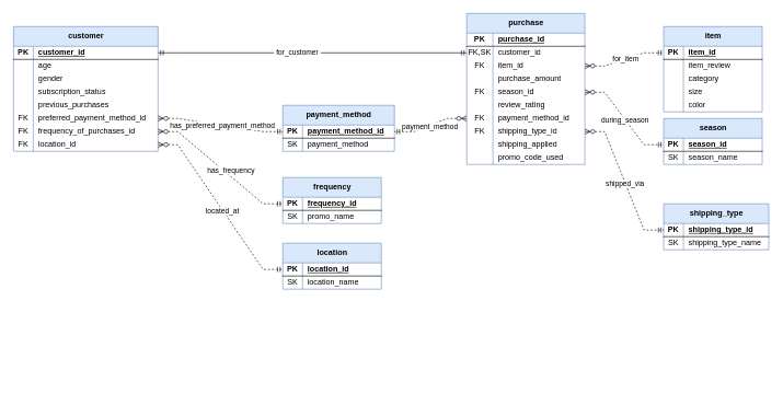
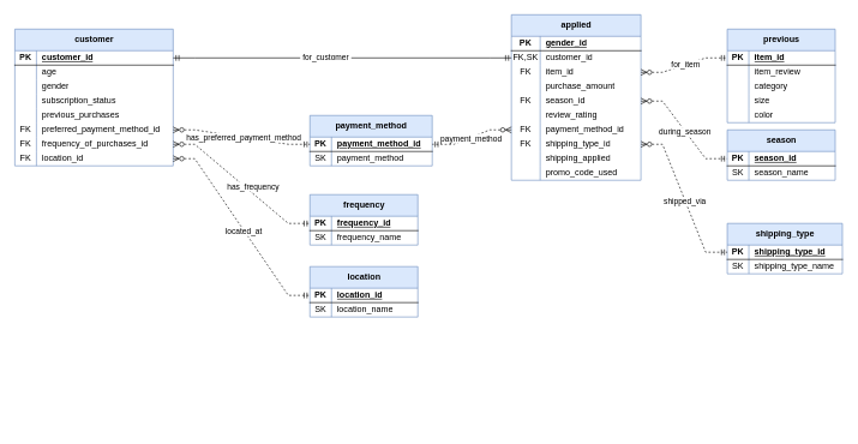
- <mxCell id="43" value="purchase" style="shape=table;startSize=30;container=1;collapsible=1;childLayout=tableLayout;fixedRows=1;rowLines=0;fontStyle=1;align=center;resizeLast=1;html=1;fillColor=#dae8fc;strokeColor=#6c8ebf;" vertex="1" parent="1"><mxGeometry x="710" y="20" width="180" height="230" as="geometry" /></mxCell>
+ <mxCell id="43" value="applied" style="shape=table;startSize=30;container=1;collapsible=1;childLayout=tableLayout;fixedRows=1;rowLines=0;fontStyle=1;align=center;resizeLast=1;html=1;fillColor=#dae8fc;strokeColor=#6c8ebf;" vertex="1" parent="1"><mxGeometry x="710" y="20" width="180" height="230" as="geometry" /></mxCell>
- <mxCell id="27" value="item" style="shape=table;startSize=30;container=1;collapsible=1;childLayout=tableLayout;fixedRows=1;rowLines=0;fontStyle=1;align=center;resizeLast=1;html=1;fillColor=#dae8fc;strokeColor=#6c8ebf;" vertex="1" parent="1"><mxGeometry x="1010" y="40" width="150" height="130" as="geometry" /></mxCell>
+ <mxCell id="27" value="previous" style="shape=table;startSize=30;container=1;collapsible=1;childLayout=tableLayout;fixedRows=1;rowLines=0;fontStyle=1;align=center;resizeLast=1;html=1;fillColor=#dae8fc;strokeColor=#6c8ebf;" vertex="1" parent="1"><mxGeometry x="1010" y="40" width="150" height="130" as="geometry" /></mxCell>
- <mxCell id="46" value="purchase_id" style="shape=partialRectangle;connectable=0;fillColor=none;top=0;left=0;bottom=0;right=0;align=left;spacingLeft=6;fontStyle=5;overflow=hidden;whiteSpace=wrap;html=1;" vertex="1" parent="44"><mxGeometry x="40" width="140" height="20" as="geometry"><mxRectangle width="140" height="20" as="alternateBounds" /></mxGeometry></mxCell>
+ <mxCell id="46" value="gender_id" style="shape=partialRectangle;connectable=0;fillColor=none;top=0;left=0;bottom=0;right=0;align=left;spacingLeft=6;fontStyle=5;overflow=hidden;whiteSpace=wrap;html=1;" vertex="1" parent="44"><mxGeometry x="40" width="140" height="20" as="geometry"><mxRectangle width="140" height="20" as="alternateBounds" /></mxGeometry></mxCell>
- <mxCell id="122" value="promo_name" style="shape=partialRectangle;connectable=0;fillColor=none;top=0;left=0;bottom=0;right=0;align=left;spacingLeft=6;overflow=hidden;whiteSpace=wrap;html=1;" vertex="1" parent="120"><mxGeometry x="30" width="120" height="20" as="geometry"><mxRectangle width="120" height="20" as="alternateBounds" /></mxGeometry></mxCell>
+ <mxCell id="122" value="frequency_name" style="shape=partialRectangle;connectable=0;fillColor=none;top=0;left=0;bottom=0;right=0;align=left;spacingLeft=6;overflow=hidden;whiteSpace=wrap;html=1;" vertex="1" parent="120"><mxGeometry x="30" width="120" height="20" as="geometry"><mxRectangle width="120" height="20" as="alternateBounds" /></mxGeometry></mxCell>
